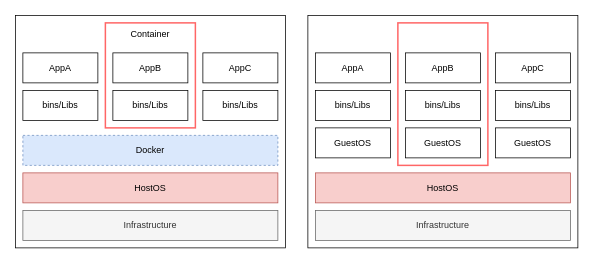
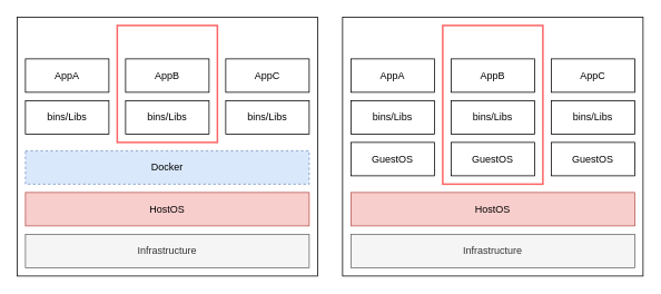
- <mxCell id="13" value="Container" style="rounded=0;whiteSpace=wrap;html=1;fillColor=none;strokeColor=none;" vertex="1" parent="1"><mxGeometry x="140" y="30" width="120" height="30" as="geometry" /></mxCell>
